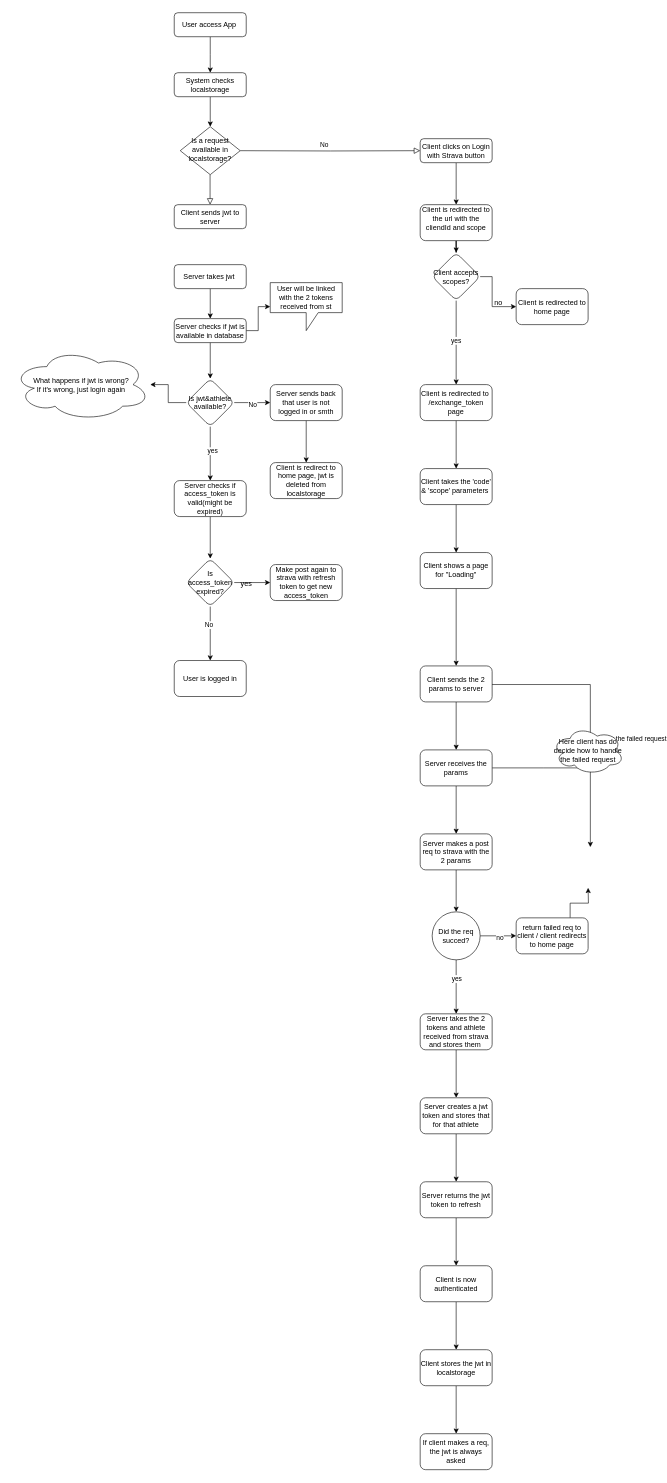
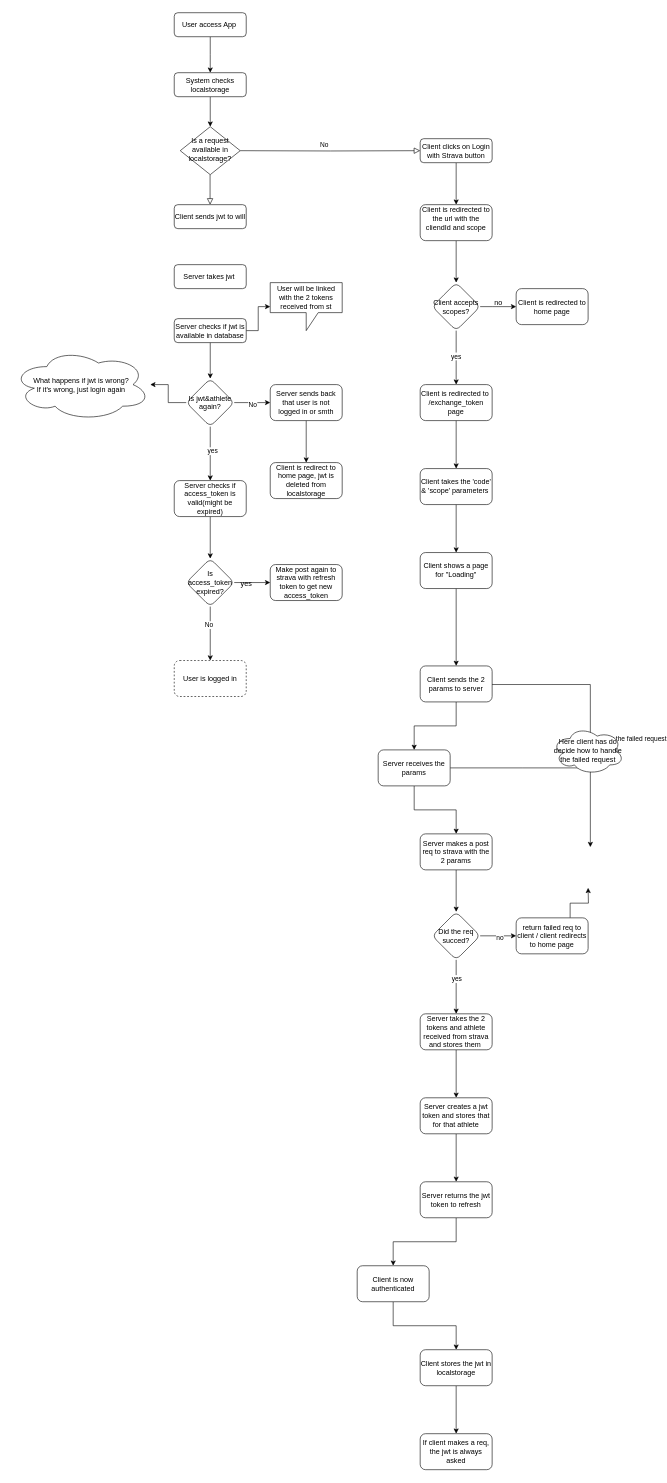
- <mxCell id="8" value="Client sends jwt to server" style="rounded=1;whiteSpace=wrap;html=1;fontSize=12;glass=0;strokeWidth=1;shadow=0;" parent="1" vertex="1"><mxGeometry x="290" y="340" width="120" height="40" as="geometry" /></mxCell>
+ <mxCell id="8" value="Client sends jwt to will" style="rounded=1;whiteSpace=wrap;html=1;fontSize=12;glass=0;strokeWidth=1;shadow=0;" parent="1" vertex="1"><mxGeometry x="290" y="340" width="120" height="40" as="geometry" /></mxCell>
- <mxCell id="23" value="Client accepts scopes?" style="rhombus;whiteSpace=wrap;html=1;rounded=1;glass=0;strokeWidth=1;shadow=0;" vertex="1" parent="1"><mxGeometry x="720" y="420" width="80" height="80" as="geometry" /></mxCell>
+ <mxCell id="23" value="Client accepts scopes?" style="rhombus;whiteSpace=wrap;html=1;rounded=1;glass=0;strokeWidth=1;shadow=0;" vertex="1" parent="1"><mxGeometry x="720" y="470" width="80" height="80" as="geometry" /></mxCell>
- <mxCell id="12" style="edgeStyle=orthogonalEdgeStyle;rounded=0;orthogonalLoop=1;jettySize=auto;html=1;exitX=0.5;exitY=1;exitDx=0;exitDy=0;" edge="1" parent="1" source="13" target="16"><mxGeometry relative="1" as="geometry" /></mxCell>
- <mxCell id="63" value="Is jwt&amp;amp;athlete available?" style="rhombus;whiteSpace=wrap;html=1;rounded=1;glass=0;strokeWidth=1;shadow=0;" vertex="1" parent="1"><mxGeometry x="310" y="630" width="80" height="80" as="geometry" /></mxCell>
+ <mxCell id="63" value="Is jwt&amp;amp;athlete again?" style="rhombus;whiteSpace=wrap;html=1;rounded=1;glass=0;strokeWidth=1;shadow=0;" vertex="1" parent="1"><mxGeometry x="310" y="630" width="80" height="80" as="geometry" /></mxCell>
- <mxCell id="76" value="User is logged in" style="whiteSpace=wrap;html=1;rounded=1;glass=0;strokeWidth=1;shadow=0;" vertex="1" parent="1"><mxGeometry x="290" y="1100" width="120" height="60" as="geometry" /></mxCell>
+ <mxCell id="76" value="User is logged in" style="whiteSpace=wrap;html=1;rounded=1;glass=0;strokeWidth=1;shadow=0;dashed=1;" vertex="1" parent="1"><mxGeometry x="290" y="1100" width="120" height="60" as="geometry" /></mxCell>
- <mxCell id="36" value="Server receives the params" style="whiteSpace=wrap;html=1;rounded=1;glass=0;strokeWidth=1;shadow=0;" vertex="1" parent="1"><mxGeometry x="700" y="1249" width="120" height="60" as="geometry" /></mxCell>
+ <mxCell id="36" value="Server receives the params" style="whiteSpace=wrap;html=1;rounded=1;glass=0;strokeWidth=1;shadow=0;" vertex="1" parent="1"><mxGeometry x="630" y="1249" width="120" height="60" as="geometry" /></mxCell>
- <mxCell id="43" value="Did the req succed?" style="ellipse;whiteSpace=wrap;html=1;glass=0;strokeWidth=1;shadow=0;" vertex="1" parent="1"><mxGeometry x="720" y="1519" width="80" height="80" as="geometry" /></mxCell>
+ <mxCell id="43" value="Did the req succed?" style="rhombus;whiteSpace=wrap;html=1;rounded=1;glass=0;strokeWidth=1;shadow=0;" vertex="1" parent="1"><mxGeometry x="720" y="1519" width="80" height="80" as="geometry" /></mxCell>
- <mxCell id="54" value="Client is now authenticated" style="whiteSpace=wrap;html=1;rounded=1;glass=0;strokeWidth=1;shadow=0;" vertex="1" parent="1"><mxGeometry x="700" y="2109" width="120" height="60" as="geometry" /></mxCell>
+ <mxCell id="54" value="Client is now authenticated" style="whiteSpace=wrap;html=1;rounded=1;glass=0;strokeWidth=1;shadow=0;" vertex="1" parent="1"><mxGeometry x="595" y="2109" width="120" height="60" as="geometry" /></mxCell>
